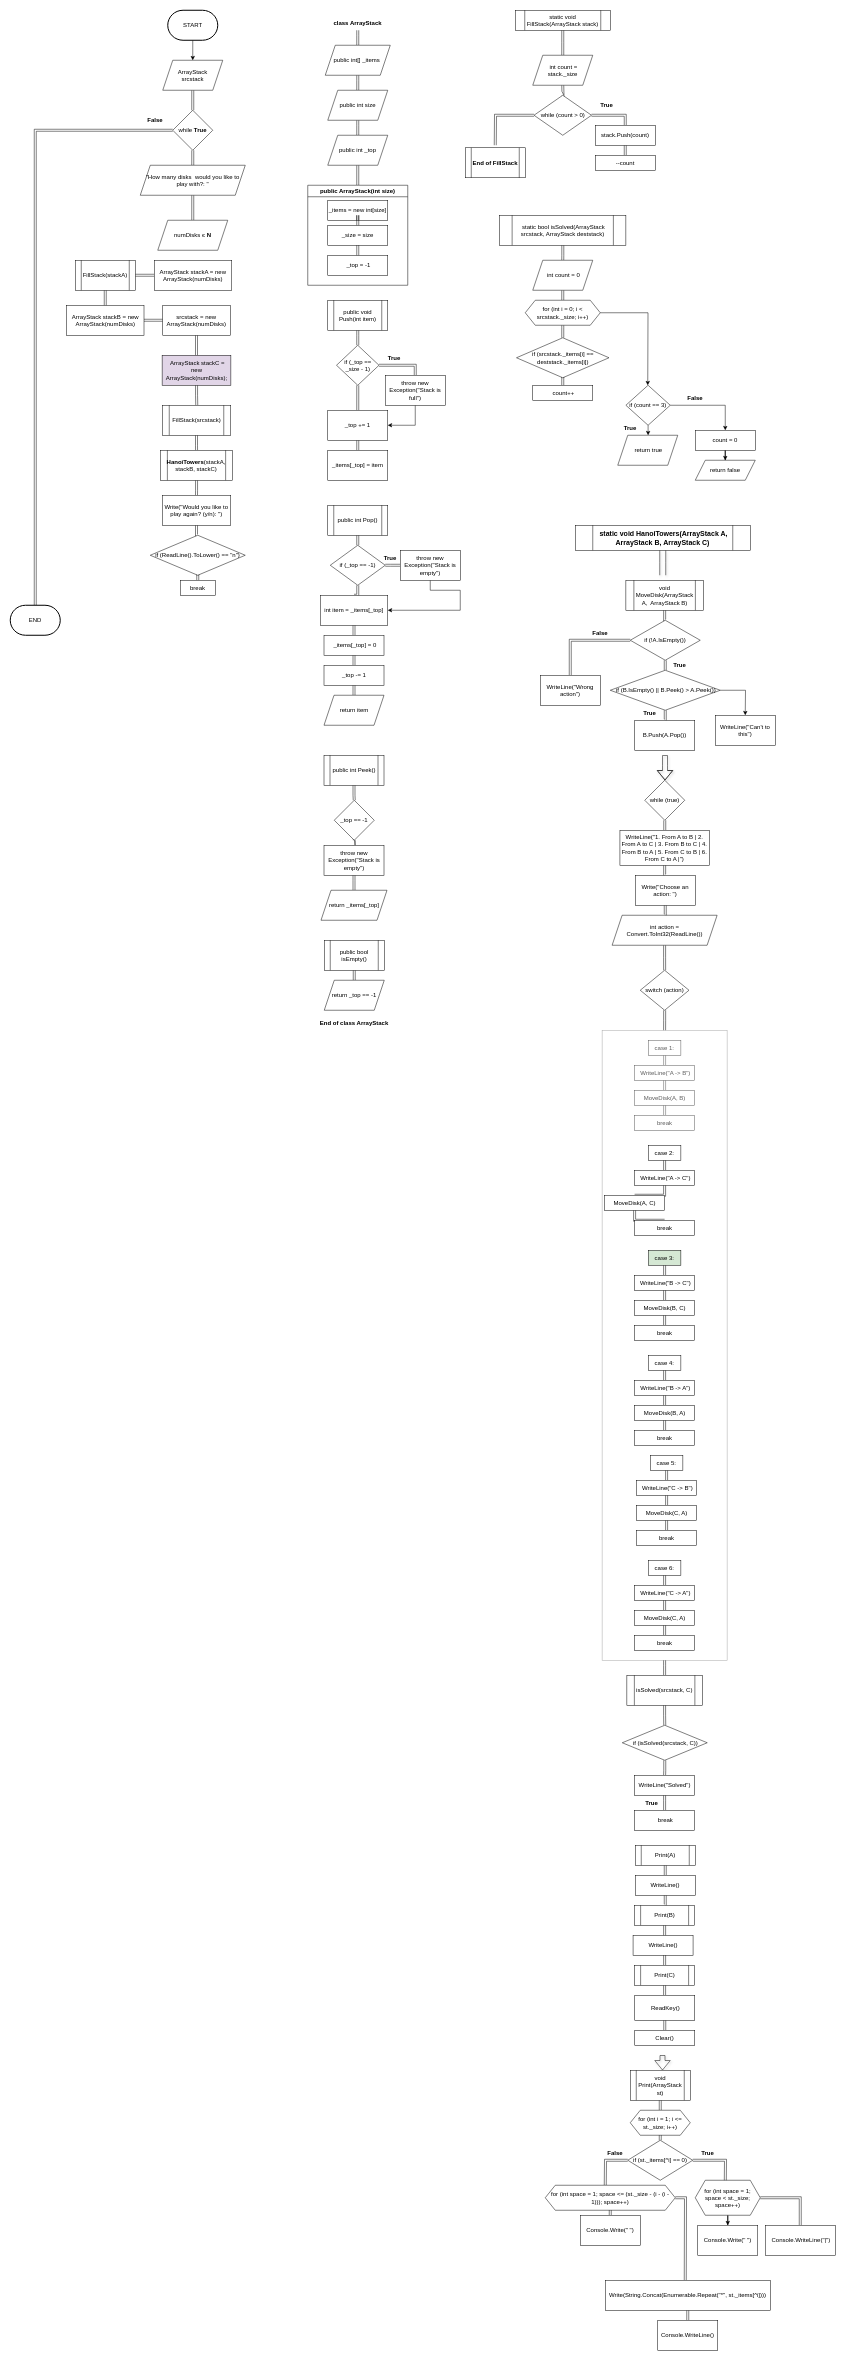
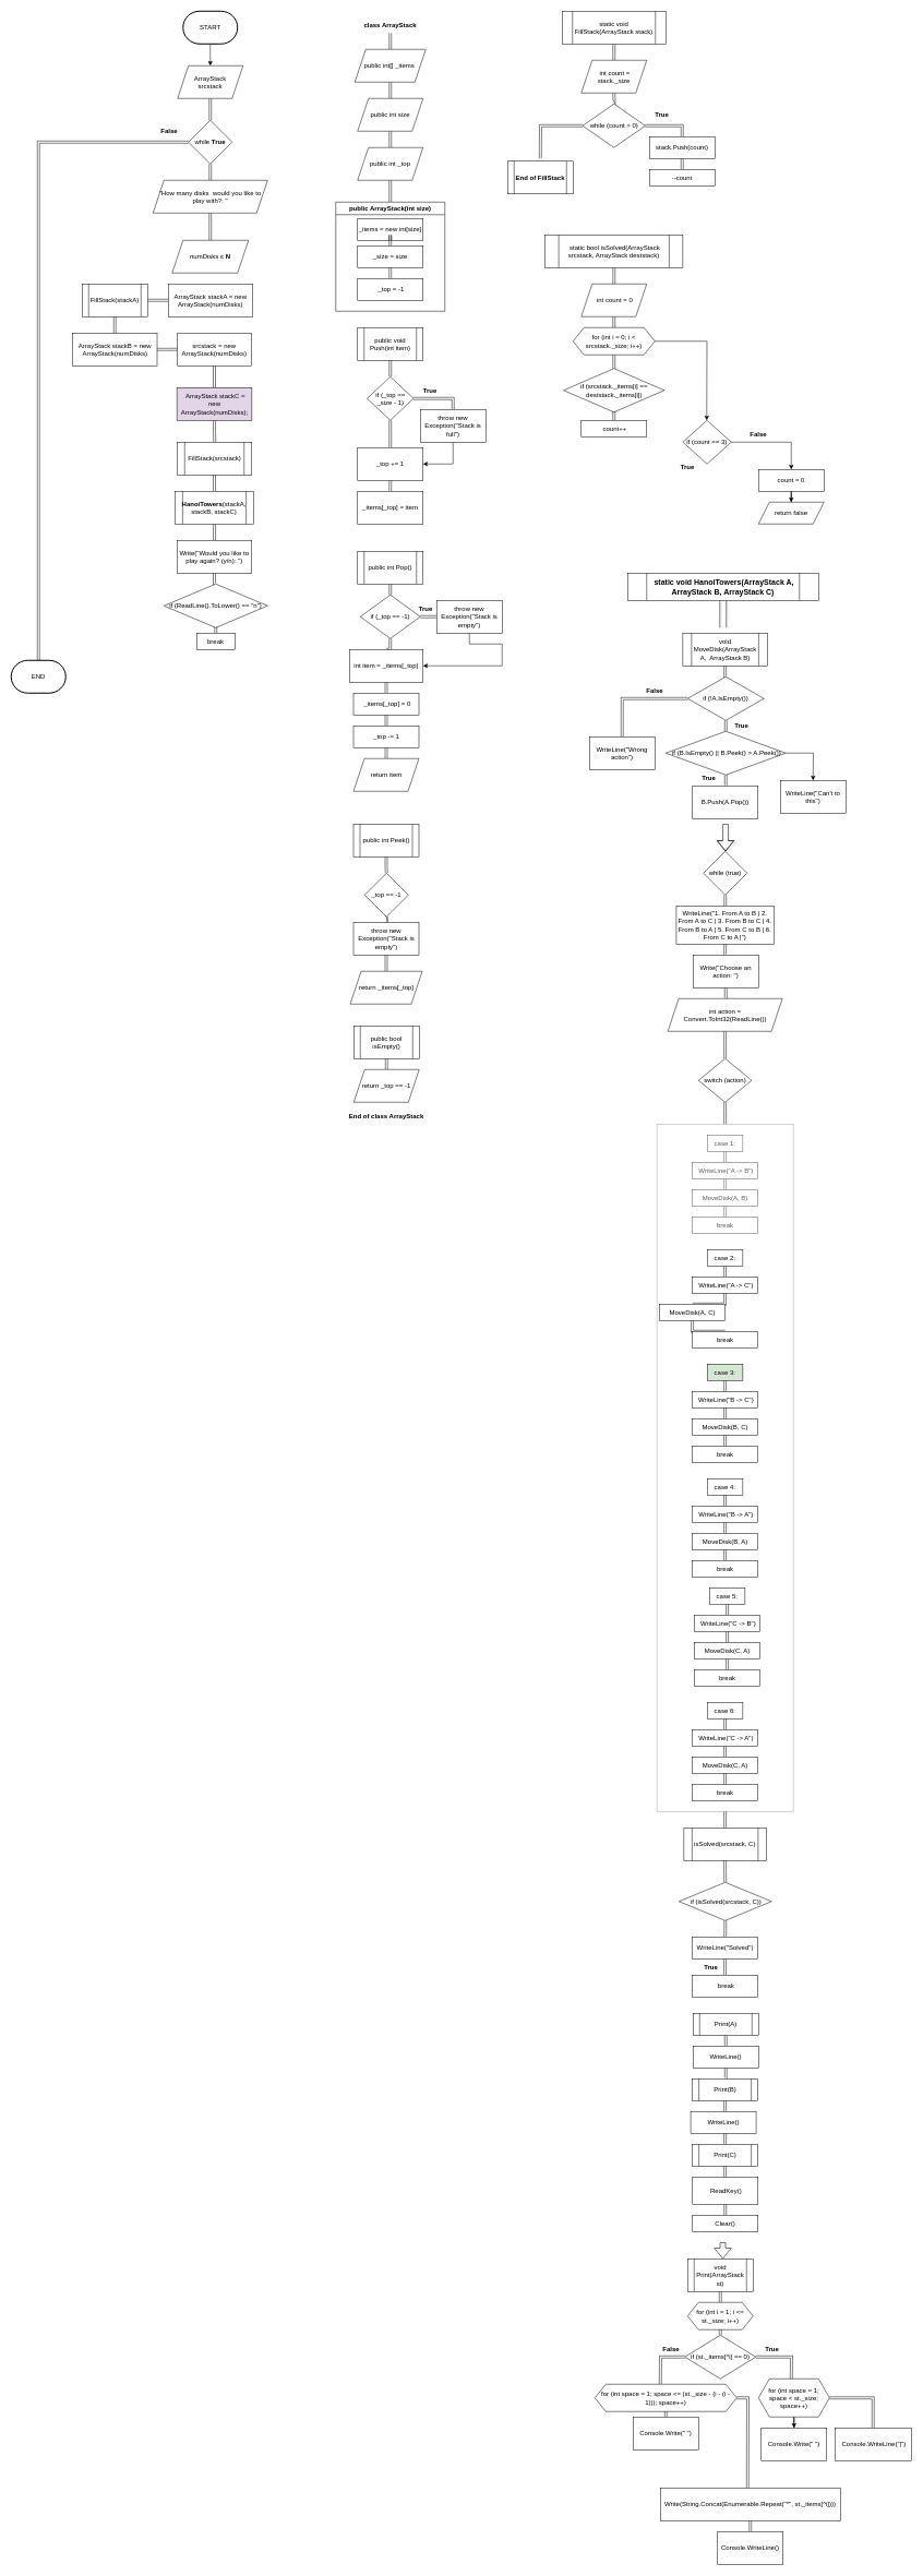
- <mxCell id="78" value="static void FillStack(ArrayStack stack)" style="shape=process;whiteSpace=wrap;html=1;backgroundOutline=1;" vertex="1" parent="1"><mxGeometry x="1030" y="20" width="190" height="40" as="geometry" /></mxCell>
+ <mxCell id="78" value="static void FillStack(ArrayStack stack)" style="shape=process;whiteSpace=wrap;html=1;backgroundOutline=1;" vertex="1" parent="1"><mxGeometry x="1030" y="20" width="190" height="60" as="geometry" /></mxCell>
- <mxCell id="99" value="" style="edgeStyle=orthogonalEdgeStyle;rounded=0;orthogonalLoop=1;jettySize=auto;html=1;" edge="1" parent="1" source="101" target="102"><mxGeometry relative="1" as="geometry" /></mxCell>
- <mxCell id="102" value="&amp;nbsp;return true" style="shape=parallelogram;perimeter=parallelogramPerimeter;whiteSpace=wrap;html=1;fixedSize=1;" vertex="1" parent="1"><mxGeometry x="1235" y="870" width="120" height="60" as="geometry" /></mxCell>
